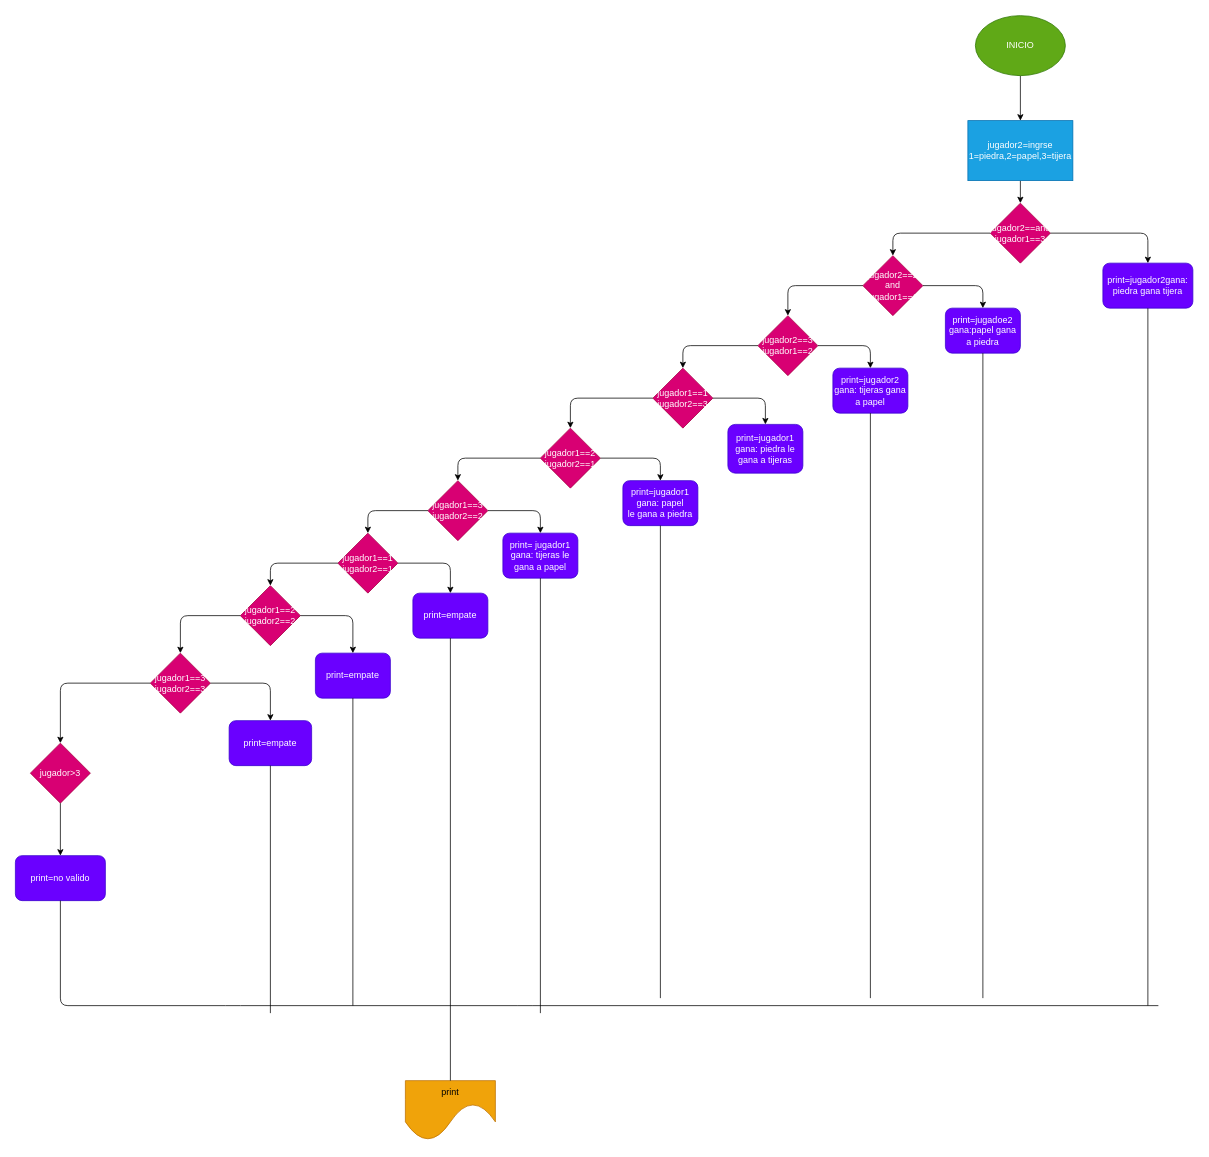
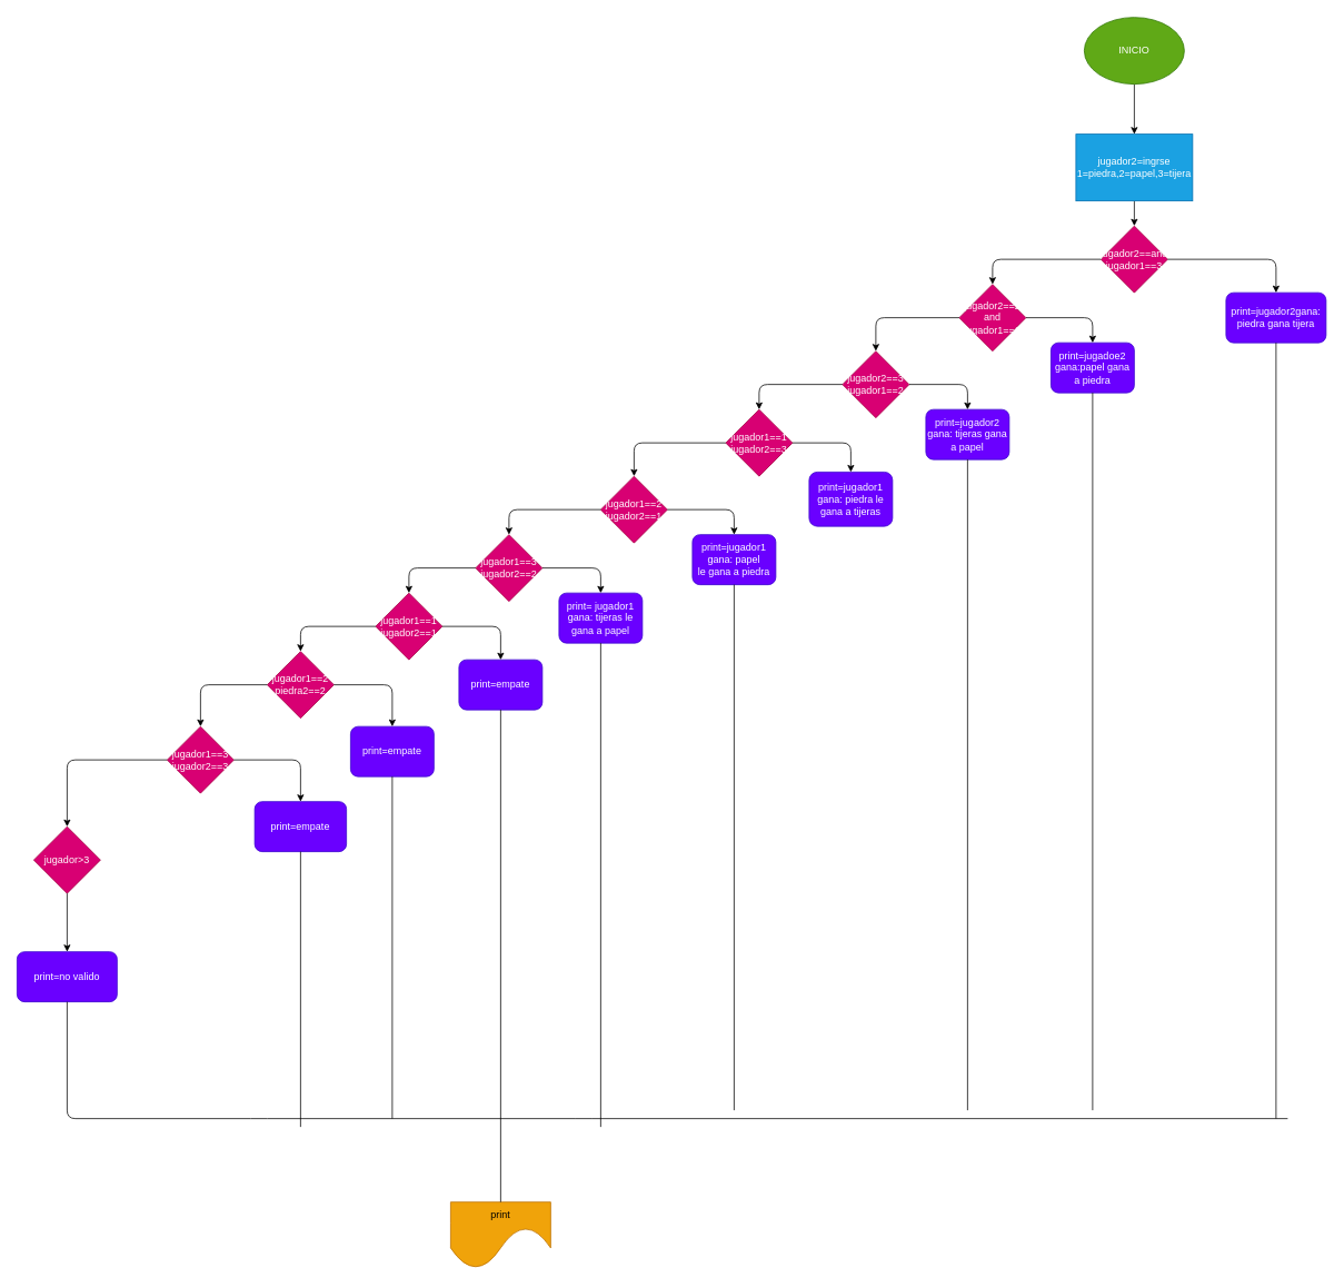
- <mxCell id="33" value="jugador1==2&lt;br&gt;jugador2==2" style="rhombus;whiteSpace=wrap;html=1;fillColor=#d80073;fontColor=#ffffff;strokeColor=#A50040;" vertex="1" parent="1"><mxGeometry x="320" y="780" width="80" height="80" as="geometry" /></mxCell>
+ <mxCell id="33" value="jugador1==2&lt;br&gt;piedra2==2" style="rhombus;whiteSpace=wrap;html=1;fillColor=#d80073;fontColor=#ffffff;strokeColor=#A50040;" vertex="1" parent="1"><mxGeometry x="320" y="780" width="80" height="80" as="geometry" /></mxCell>
